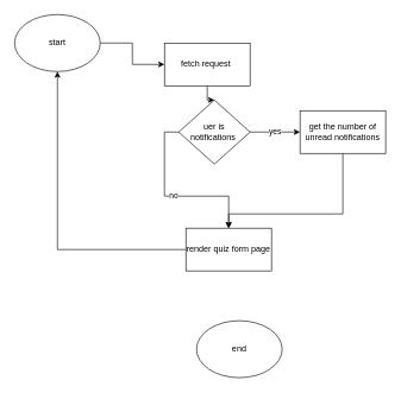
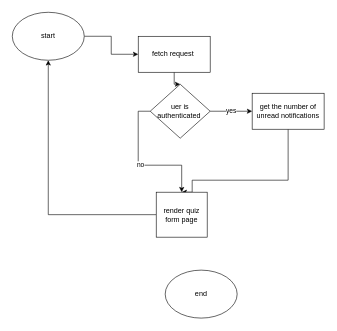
- <mxCell id="9" value="uer is notifications&amp;nbsp;" style="rhombus;whiteSpace=wrap;html=1;" vertex="1" parent="1"><mxGeometry x="250" y="140" width="100" height="90" as="geometry" /></mxCell>
+ <mxCell id="9" value="uer is authenticated&amp;nbsp;" style="rhombus;whiteSpace=wrap;html=1;" vertex="1" parent="1"><mxGeometry x="250" y="140" width="100" height="90" as="geometry" /></mxCell>
- <mxCell id="13" value="render quiz form page" style="rounded=0;whiteSpace=wrap;html=1;" vertex="1" parent="1"><mxGeometry x="260" y="320" width="120" height="60" as="geometry" /></mxCell>
+ <mxCell id="13" value="render quiz form page" style="rounded=0;whiteSpace=wrap;html=1;" vertex="1" parent="1"><mxGeometry x="260" y="320" width="85" height="75" as="geometry" /></mxCell>
